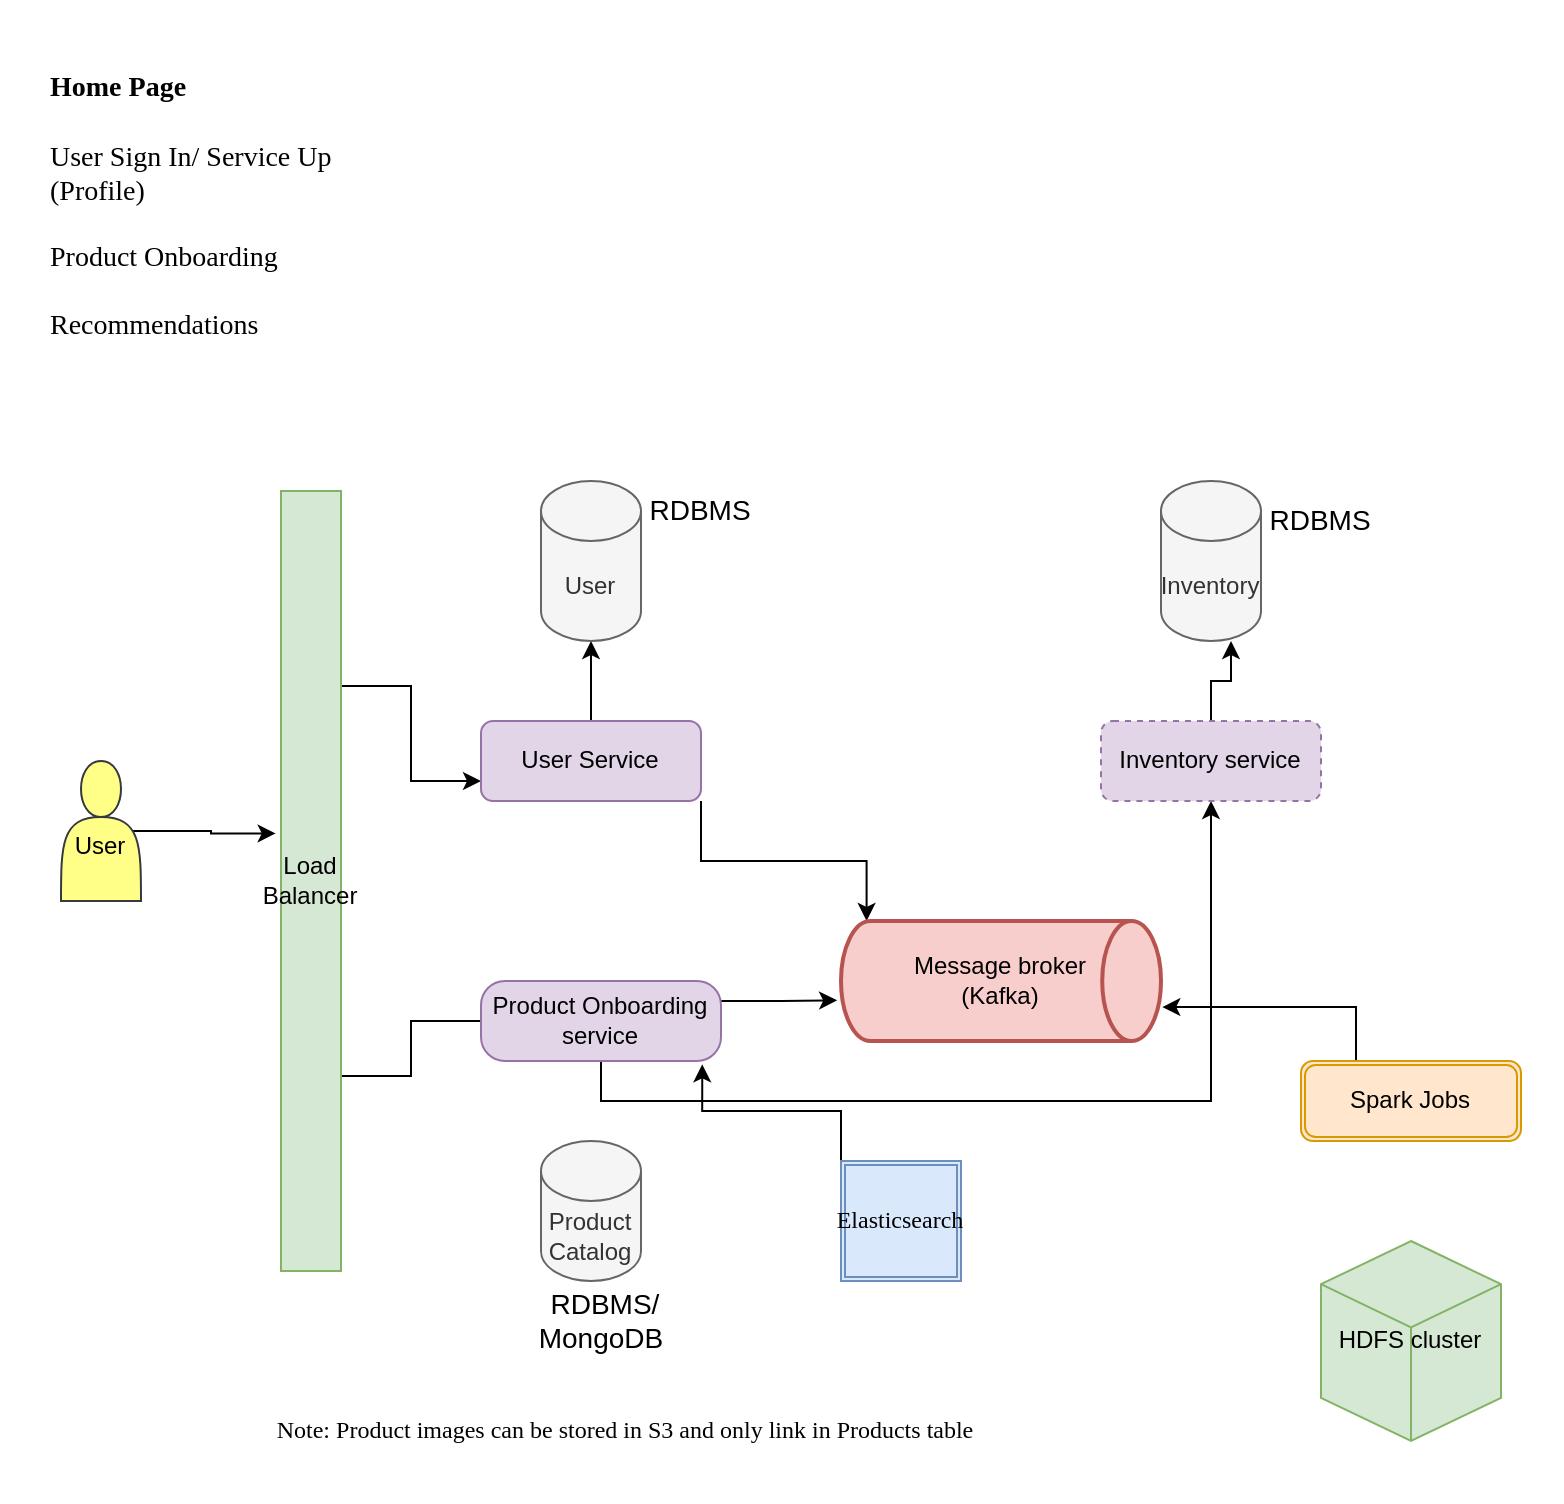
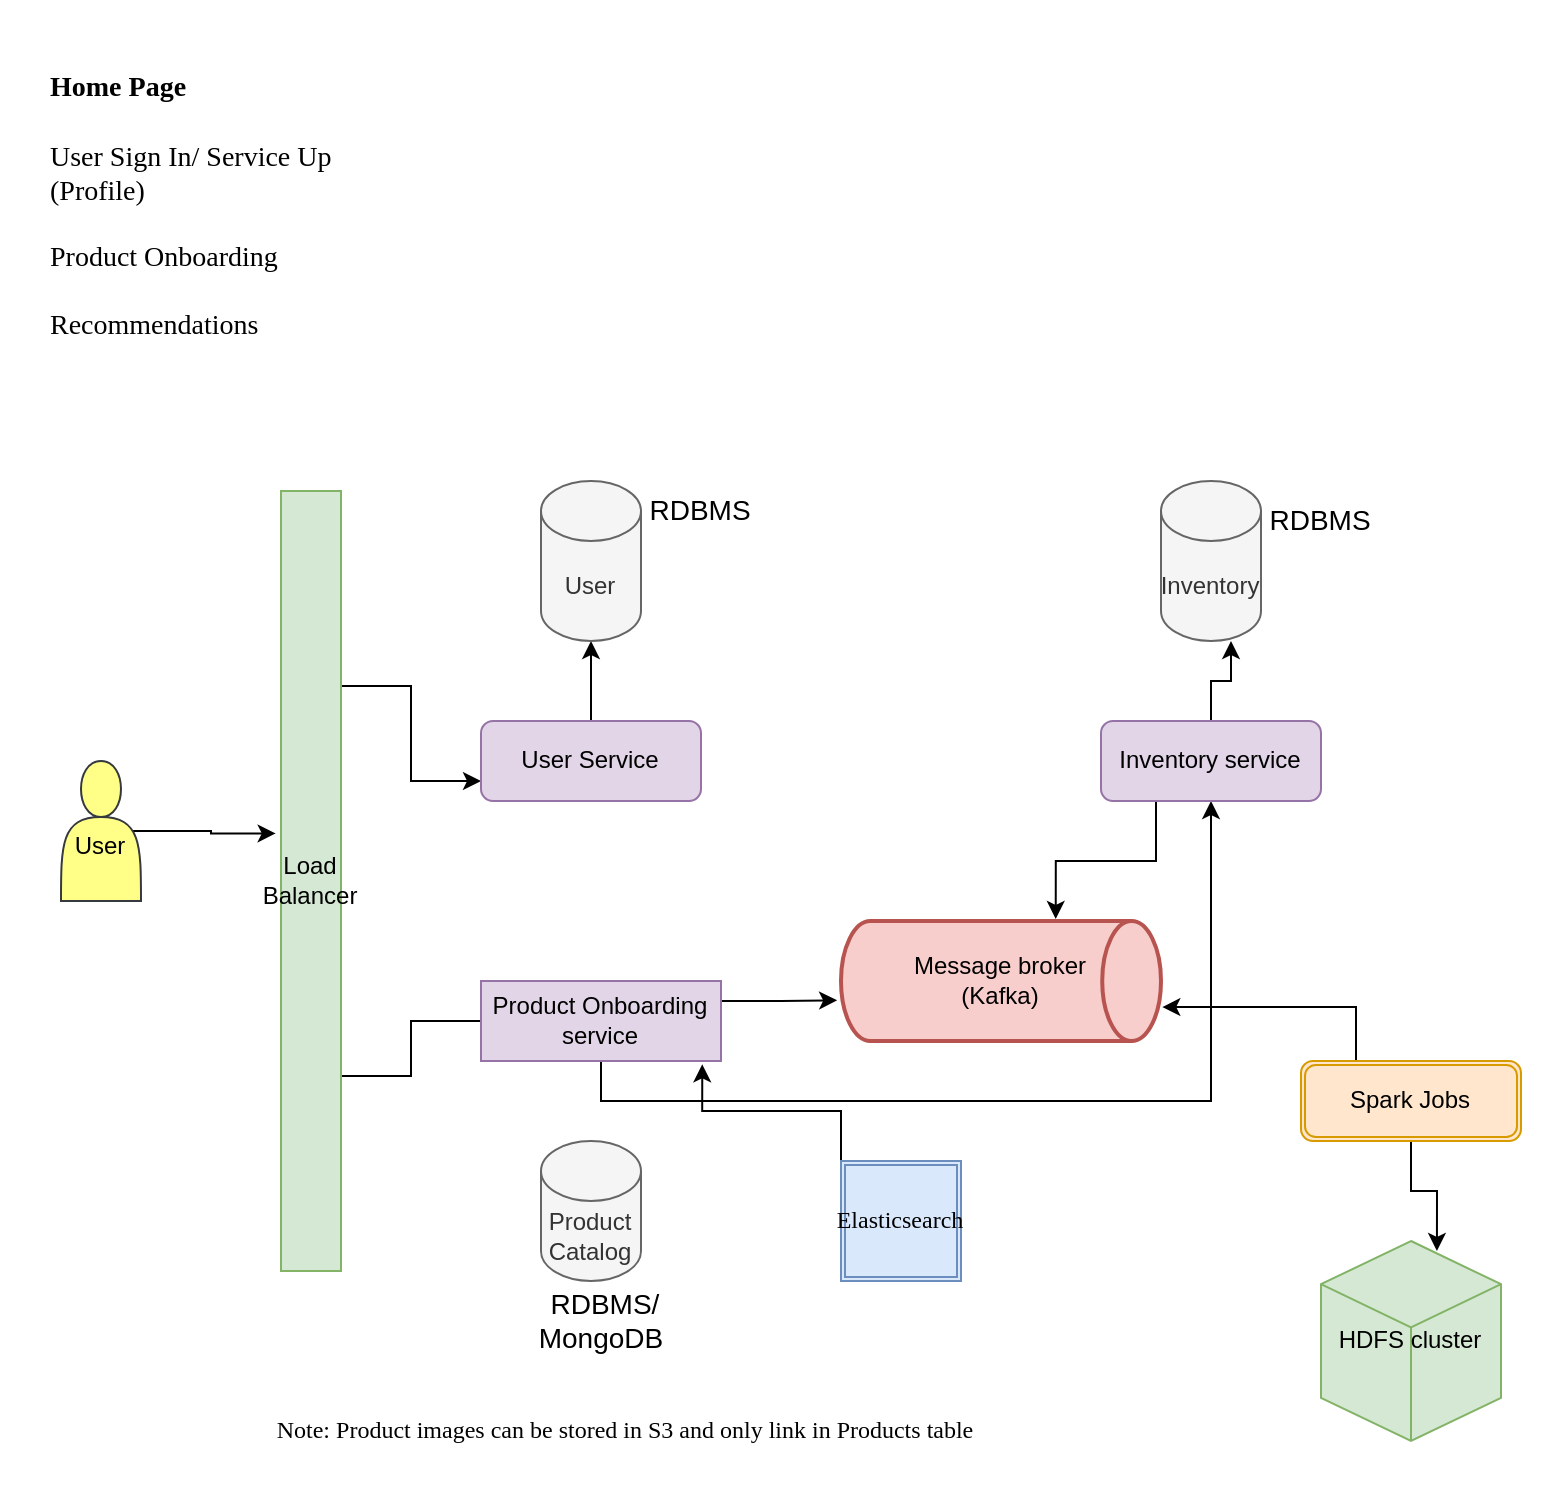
- <mxCell id="18" value="Inventory service" style="rounded=1;whiteSpace=wrap;html=1;fillColor=#e1d5e7;strokeColor=#9673a6;dashed=1;" parent="1" vertex="1"><mxGeometry x="550" y="360" width="110" height="40" as="geometry" /></mxCell>
+ <mxCell id="18" value="Inventory service" style="rounded=1;whiteSpace=wrap;html=1;fillColor=#e1d5e7;strokeColor=#9673a6;" parent="1" vertex="1"><mxGeometry x="550" y="360" width="110" height="40" as="geometry" /></mxCell>
- <mxCell id="6" style="edgeStyle=orthogonalEdgeStyle;rounded=0;orthogonalLoop=1;jettySize=auto;html=1;exitX=1;exitY=1;exitDx=0;exitDy=0;entryX=0.08;entryY=0;entryDx=0;entryDy=0;entryPerimeter=0;" edge="1" parent="1" source="7" target="22"><mxGeometry relative="1" as="geometry" /></mxCell>
+ <mxCell id="17" style="edgeStyle=orthogonalEdgeStyle;rounded=0;orthogonalLoop=1;jettySize=auto;html=1;exitX=0.25;exitY=1;exitDx=0;exitDy=0;entryX=0.671;entryY=-0.017;entryDx=0;entryDy=0;entryPerimeter=0;" edge="1" parent="1" source="18" target="22"><mxGeometry relative="1" as="geometry" /></mxCell>
- <mxCell id="10" value="Product Onboarding service" style="rounded=1;whiteSpace=wrap;html=1;arcSize=30;fillColor=#e1d5e7;strokeColor=#9673a6;" parent="1" vertex="1"><mxGeometry x="240" y="490" width="120" height="40" as="geometry" /></mxCell>
+ <mxCell id="10" value="Product Onboarding service" style="whiteSpace=wrap;html=1;arcSize=30;fillColor=#e1d5e7;strokeColor=#9673a6;rounded=0;" parent="1" vertex="1"><mxGeometry x="240" y="490" width="120" height="40" as="geometry" /></mxCell>
+ <mxCell id="23" style="edgeStyle=orthogonalEdgeStyle;rounded=0;orthogonalLoop=1;jettySize=auto;html=1;exitX=0.5;exitY=1;exitDx=0;exitDy=0;entryX=0.644;entryY=0.05;entryDx=0;entryDy=0;entryPerimeter=0;" edge="1" parent="1" source="25" target="26"><mxGeometry relative="1" as="geometry" /></mxCell>
